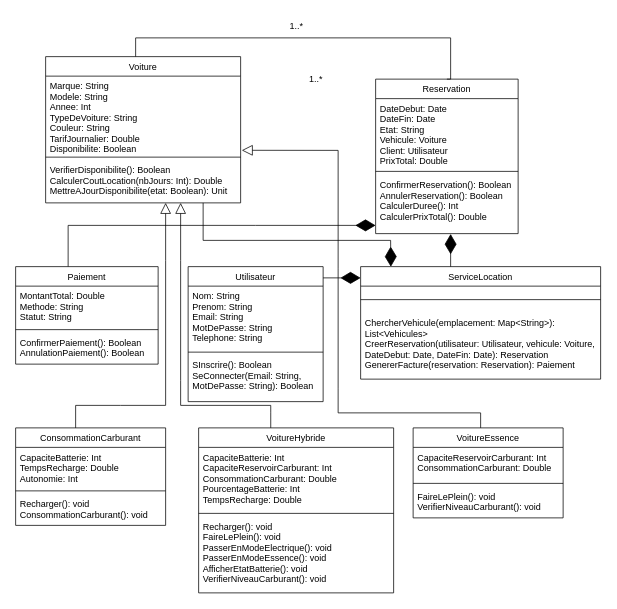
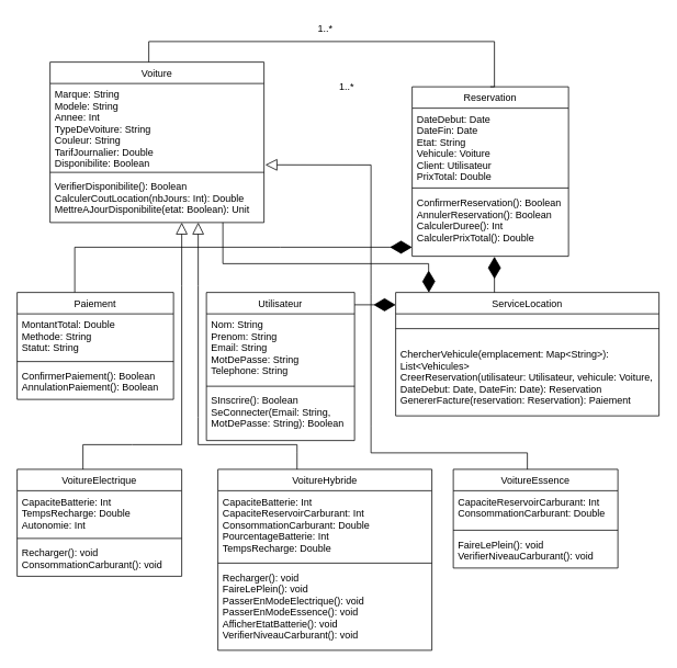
- <mxCell id="22" value="ConsommationCarburant" style="swimlane;fontStyle=0;align=center;verticalAlign=top;childLayout=stackLayout;horizontal=1;startSize=26;horizontalStack=0;resizeParent=1;resizeLast=0;collapsible=1;marginBottom=0;rounded=0;shadow=0;strokeWidth=1;" parent="1" vertex="1"><mxGeometry x="20" y="570" width="200" height="130" as="geometry"><mxRectangle x="340" y="380" width="170" height="26" as="alternateBounds" /></mxGeometry></mxCell>
+ <mxCell id="22" value="VoitureElectrique" style="swimlane;fontStyle=0;align=center;verticalAlign=top;childLayout=stackLayout;horizontal=1;startSize=26;horizontalStack=0;resizeParent=1;resizeLast=0;collapsible=1;marginBottom=0;rounded=0;shadow=0;strokeWidth=1;" parent="1" vertex="1"><mxGeometry x="20" y="570" width="200" height="130" as="geometry"><mxRectangle x="340" y="380" width="170" height="26" as="alternateBounds" /></mxGeometry></mxCell>
